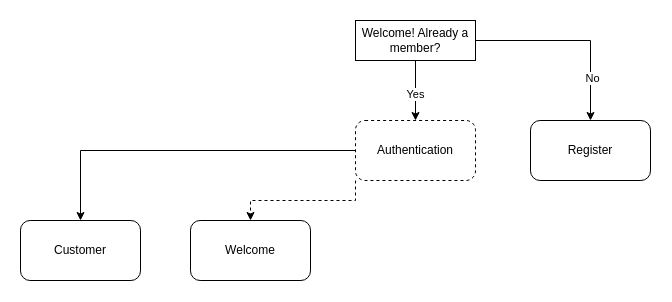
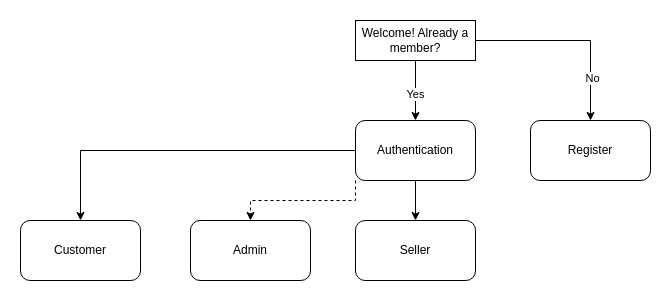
- <mxCell id="5" value="Authentication" style="rounded=1;whiteSpace=wrap;html=1;arcSize=16;dashed=1;" vertex="1" parent="1"><mxGeometry x="355" y="120" width="120" height="60" as="geometry" /></mxCell>
+ <mxCell id="5" value="Authentication" style="rounded=1;whiteSpace=wrap;html=1;arcSize=16;" vertex="1" parent="1"><mxGeometry x="355" y="120" width="120" height="60" as="geometry" /></mxCell>
+ <mxCell id="4" style="edgeStyle=orthogonalEdgeStyle;rounded=0;orthogonalLoop=1;jettySize=auto;html=1;exitX=0.5;exitY=1;exitDx=0;exitDy=0;entryX=0.5;entryY=0;entryDx=0;entryDy=0;" edge="1" parent="1" source="5" target="13"><mxGeometry relative="1" as="geometry" /></mxCell>
- <mxCell id="12" value="Welcome" style="rounded=1;whiteSpace=wrap;html=1;arcSize=16;" vertex="1" parent="1"><mxGeometry x="190" y="220" width="120" height="60" as="geometry" /></mxCell>
+ <mxCell id="12" value="Admin" style="rounded=1;whiteSpace=wrap;html=1;arcSize=16;" vertex="1" parent="1"><mxGeometry x="190" y="220" width="120" height="60" as="geometry" /></mxCell>
+ <mxCell id="13" value="Seller" style="rounded=1;whiteSpace=wrap;html=1;arcSize=16;" vertex="1" parent="1"><mxGeometry x="355" y="220" width="120" height="60" as="geometry" /></mxCell>
